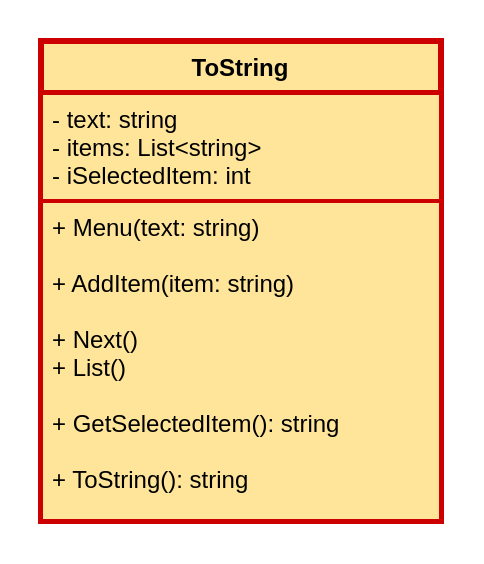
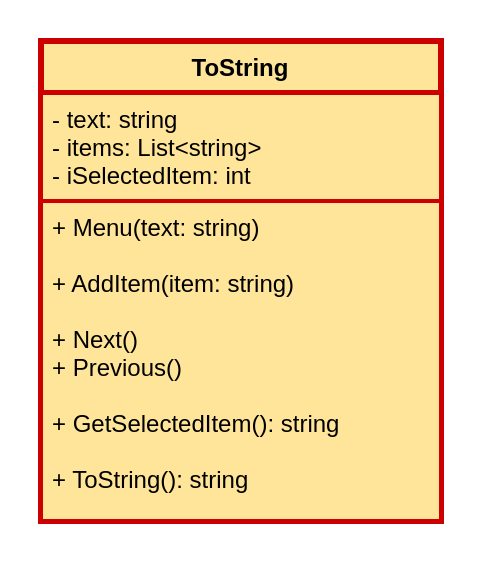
- <mxCell id="4" value="+ Menu(text: string)&#10;&#10;+ AddItem(item: string)&#10;&#10;+ Next()&#10;+ List()&#10;&#10;+ GetSelectedItem(): string&#10;&#10;+ ToString(): string" style="text;strokeColor=#CC0000;fillColor=#FFE599;align=left;verticalAlign=top;spacingLeft=4;spacingRight=4;overflow=hidden;rotatable=0;points=[[0,0.5],[1,0.5]];portConstraint=eastwest;strokeWidth=2;rounded=0;" parent="2" vertex="1"><mxGeometry y="80" width="200" height="160" as="geometry" /></mxCell>
+ <mxCell id="4" value="+ Menu(text: string)&#10;&#10;+ AddItem(item: string)&#10;&#10;+ Next()&#10;+ Previous()&#10;&#10;+ GetSelectedItem(): string&#10;&#10;+ ToString(): string" style="text;strokeColor=#CC0000;fillColor=#FFE599;align=left;verticalAlign=top;spacingLeft=4;spacingRight=4;overflow=hidden;rotatable=0;points=[[0,0.5],[1,0.5]];portConstraint=eastwest;strokeWidth=2;rounded=0;" parent="2" vertex="1"><mxGeometry y="80" width="200" height="160" as="geometry" /></mxCell>
